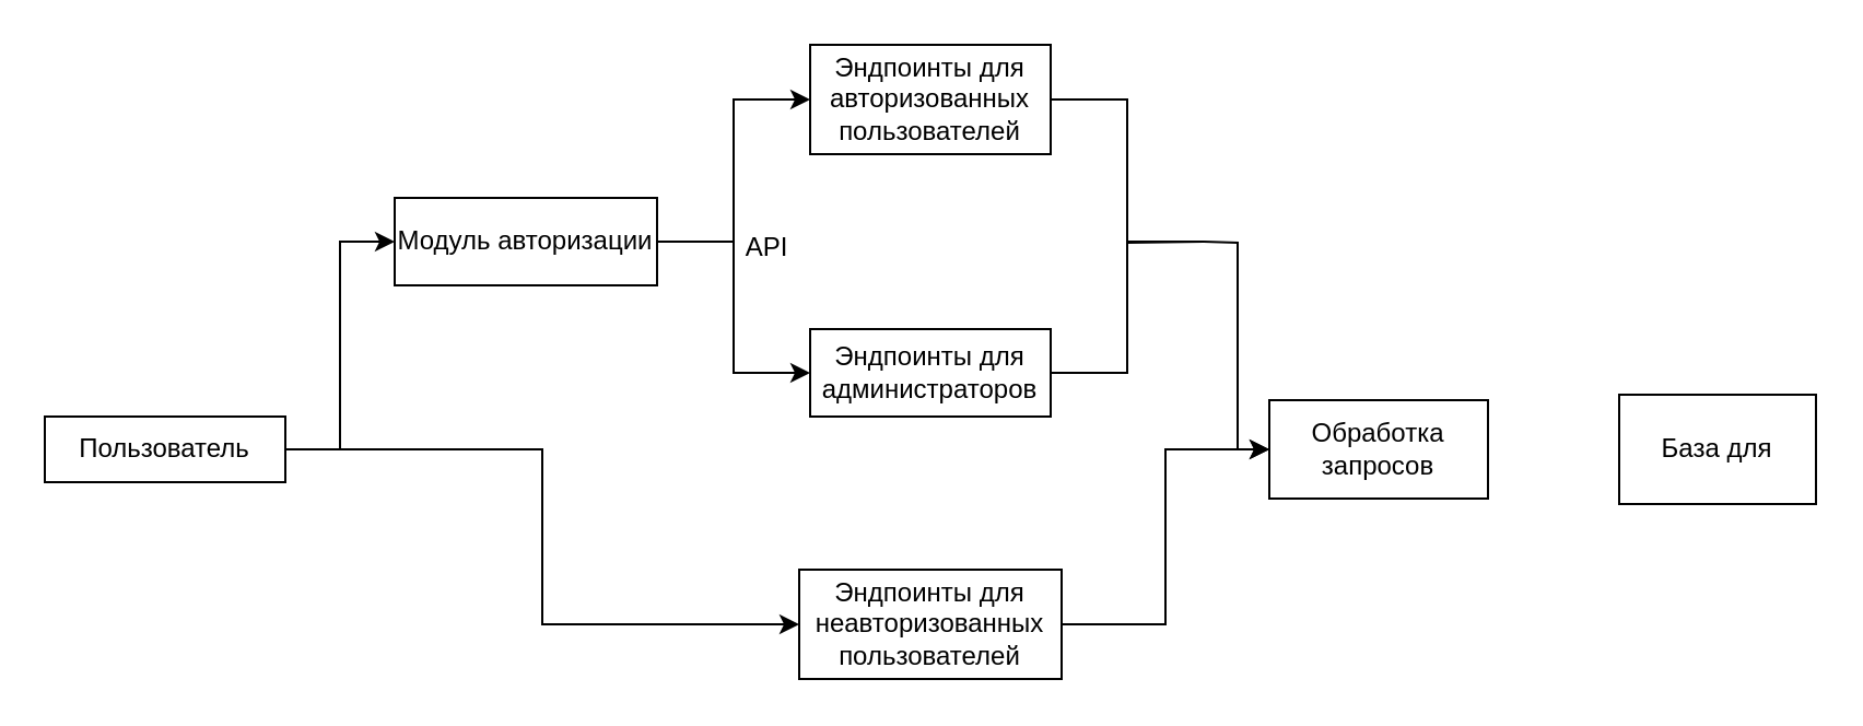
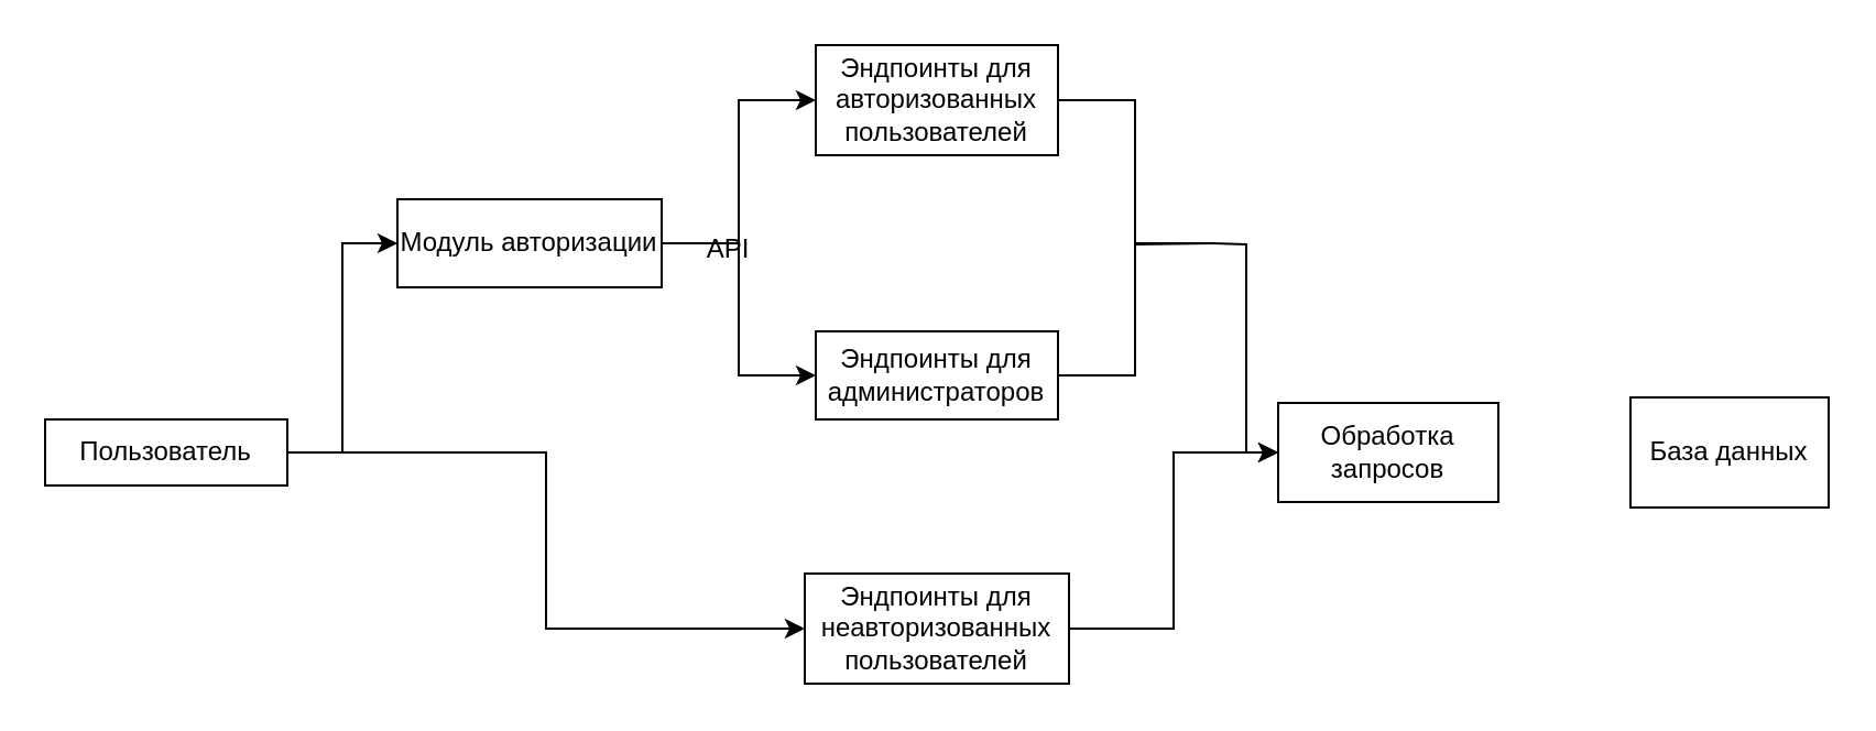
- <mxCell id="10" value="API" style="text;html=1;align=center;verticalAlign=middle;resizable=0;points=[];autosize=1;strokeColor=none;fillColor=none;" vertex="1" parent="1"><mxGeometry x="330" y="98" width="40" height="30" as="geometry" /></mxCell>
+ <mxCell id="10" value="API" style="text;html=1;align=center;verticalAlign=middle;resizable=0;points=[];autosize=1;strokeColor=none;fillColor=none;" vertex="1" parent="1"><mxGeometry x="310" y="98" width="40" height="30" as="geometry" /></mxCell>
- <mxCell id="12" value="База для" style="whiteSpace=wrap;html=1;" vertex="1" parent="1"><mxGeometry x="740" y="180" width="90" height="50" as="geometry" /></mxCell>
+ <mxCell id="12" value="База данных" style="whiteSpace=wrap;html=1;" vertex="1" parent="1"><mxGeometry x="740" y="180" width="90" height="50" as="geometry" /></mxCell>
